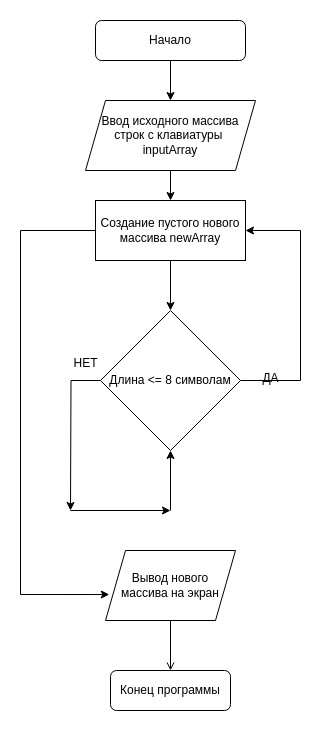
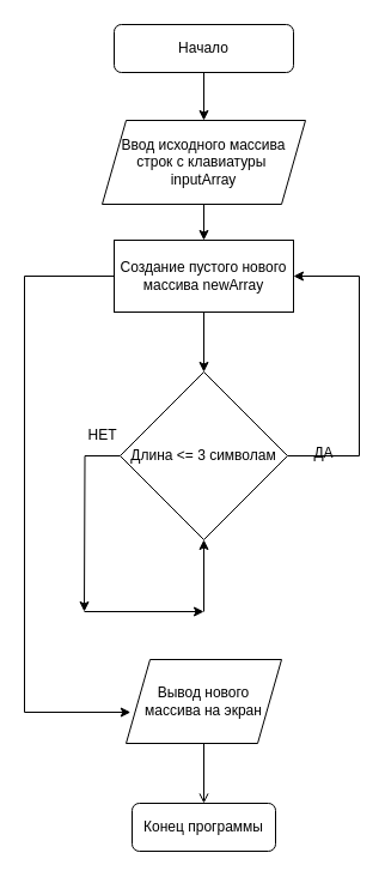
- <mxCell id="12" value="Длина &amp;lt;= 8 символам" style="rhombus;whiteSpace=wrap;html=1;" parent="1" vertex="1"><mxGeometry x="100" y="310" width="140" height="140" as="geometry" /></mxCell>
+ <mxCell id="12" value="Длина &amp;lt;= 3 символам" style="rhombus;whiteSpace=wrap;html=1;" parent="1" vertex="1"><mxGeometry x="100" y="310" width="140" height="140" as="geometry" /></mxCell>
